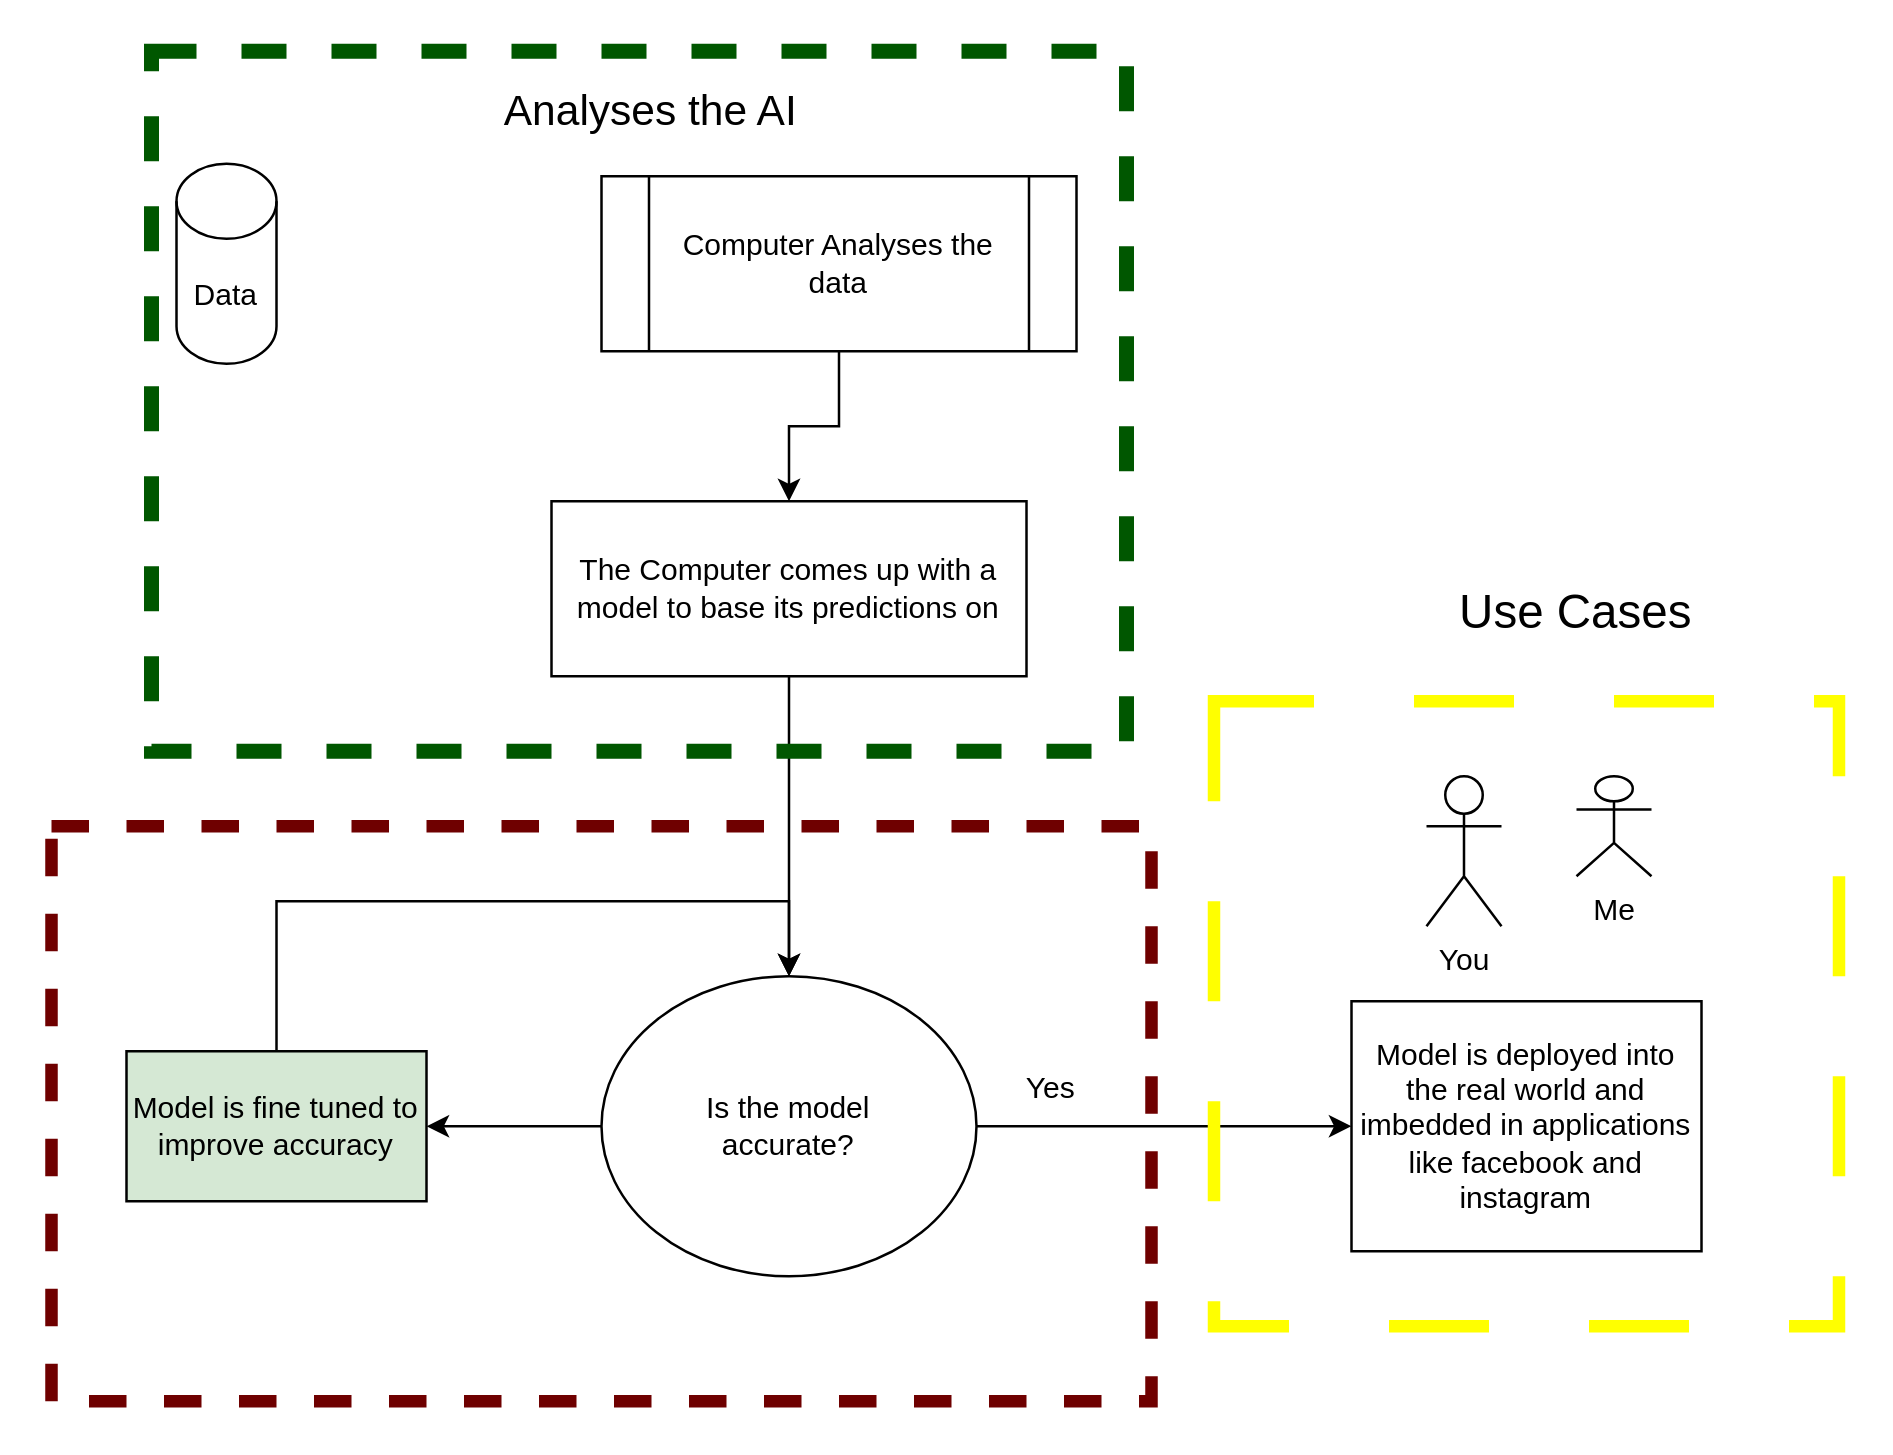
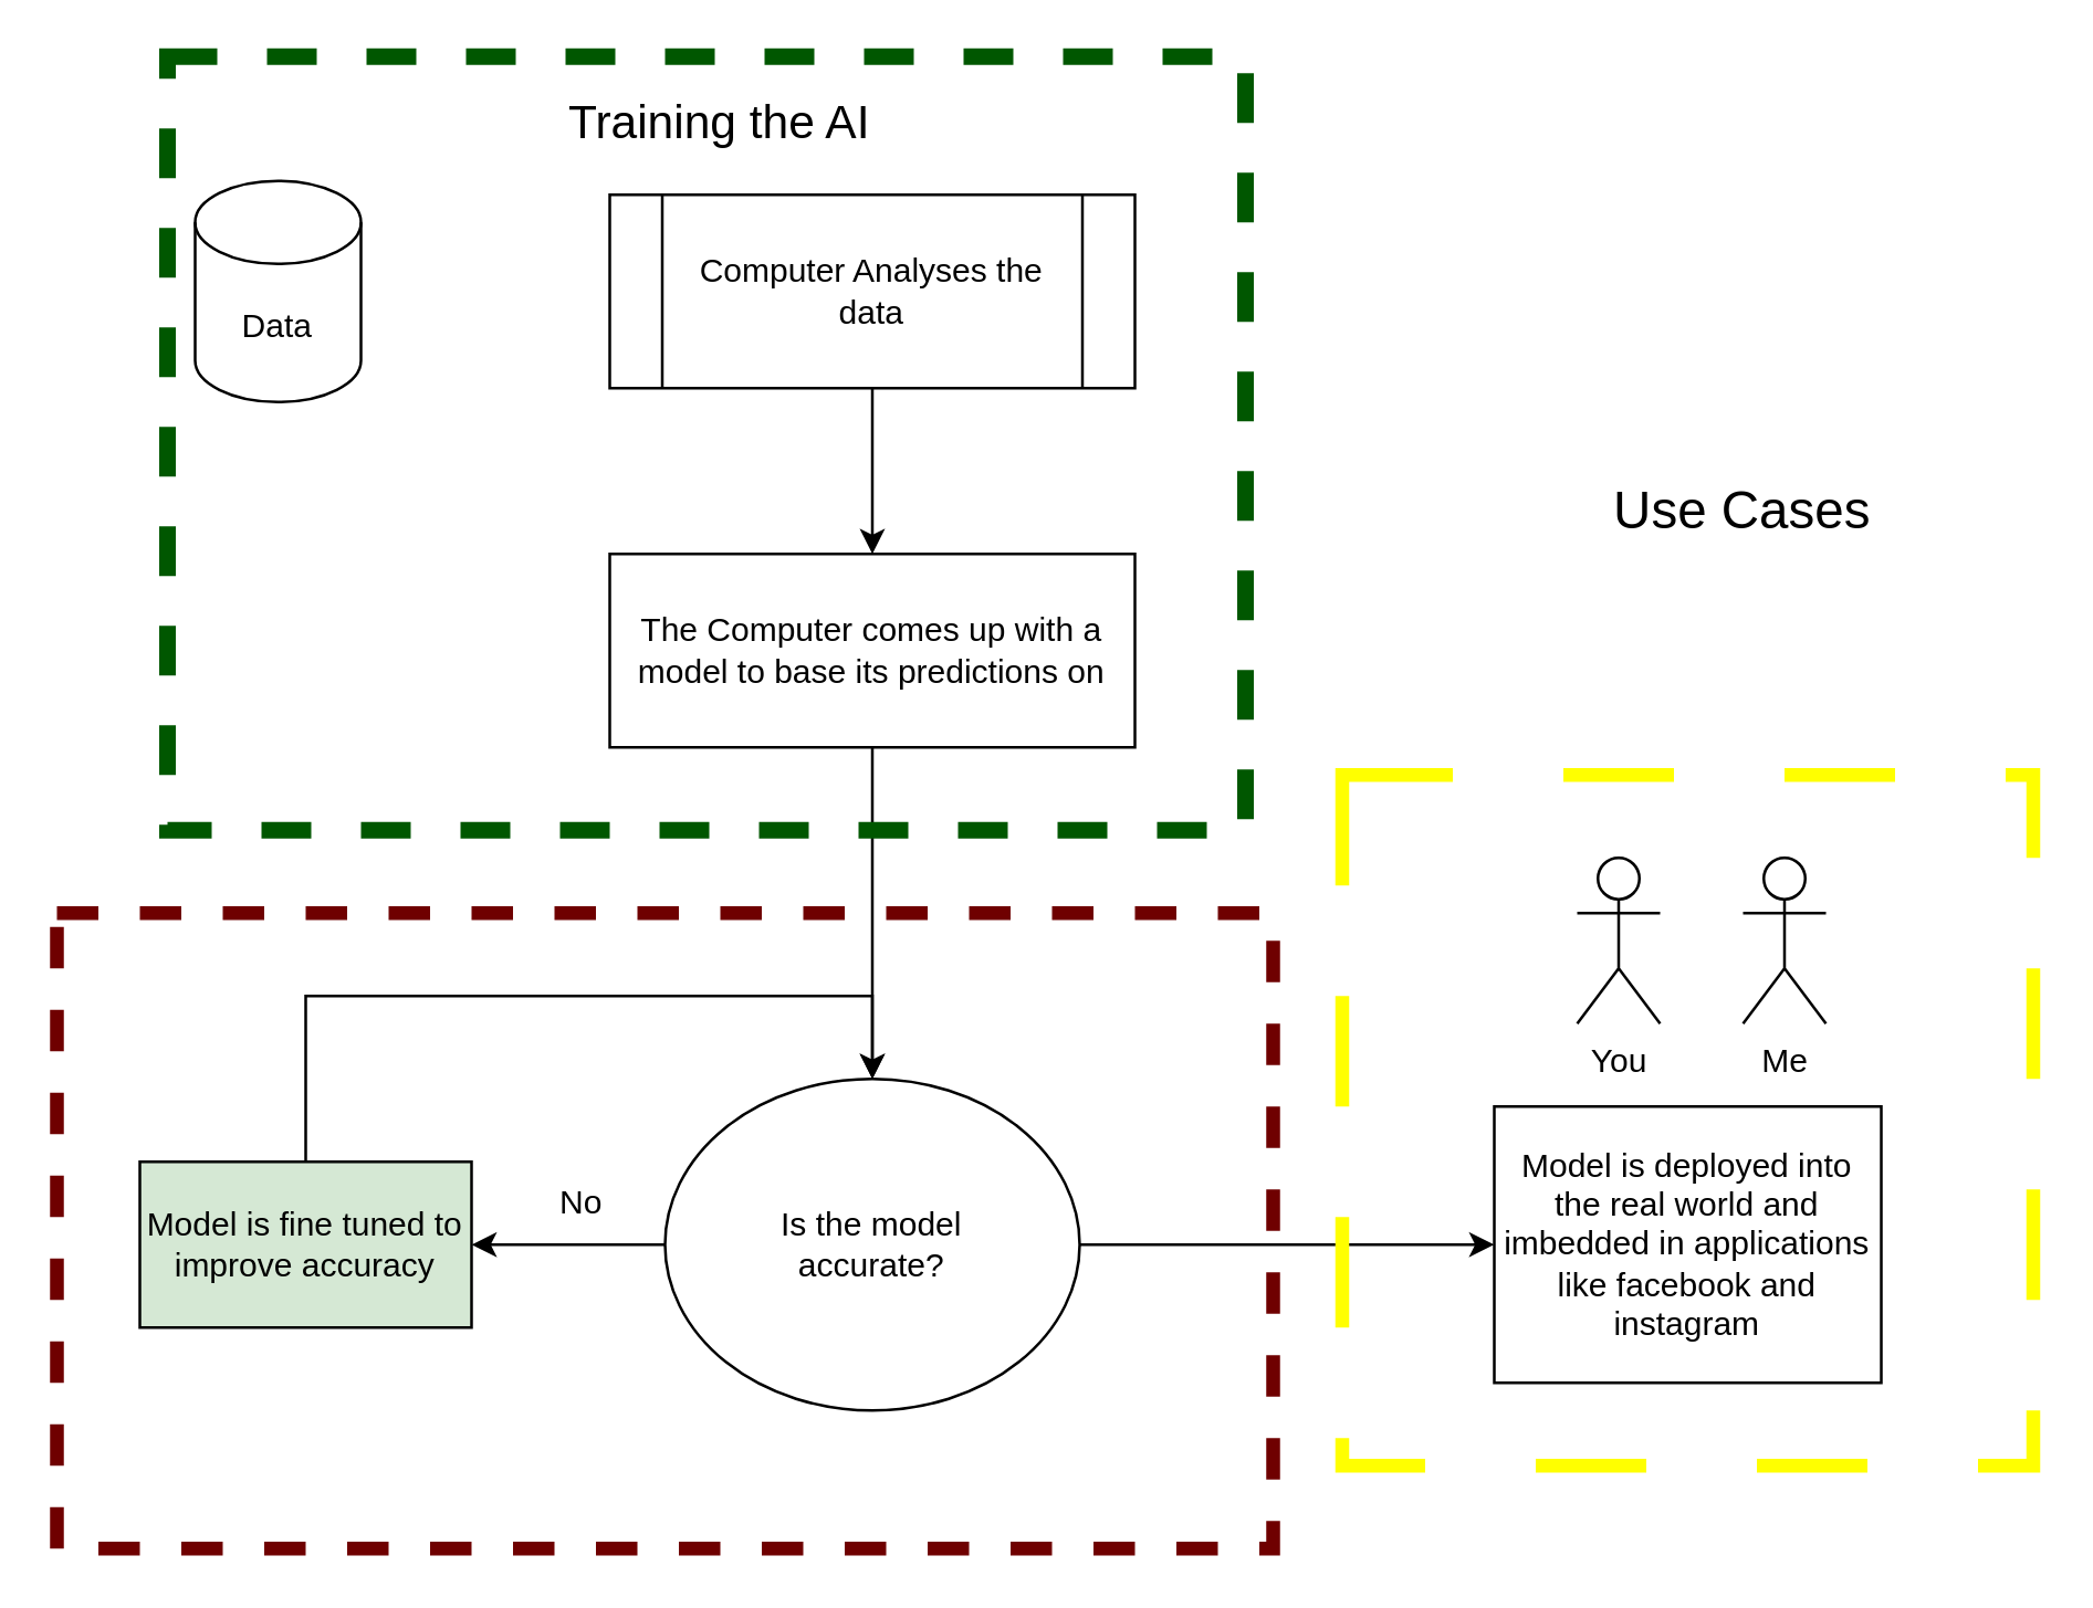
- <mxCell id="18" value="&lt;font style=&quot;font-size: 17px;&quot;&gt;Analyses the AI&lt;/font&gt;" style="text;html=1;strokeColor=none;fillColor=none;align=center;verticalAlign=middle;whiteSpace=wrap;rounded=0;" parent="1" vertex="1"><mxGeometry x="200" y="30" width="120" height="30" as="geometry" /></mxCell>
+ <mxCell id="18" value="&lt;font style=&quot;font-size: 17px;&quot;&gt;Training the AI&lt;/font&gt;" style="text;html=1;strokeColor=none;fillColor=none;align=center;verticalAlign=middle;whiteSpace=wrap;rounded=0;" parent="1" vertex="1"><mxGeometry x="200" y="30" width="120" height="30" as="geometry" /></mxCell>
- <mxCell id="2" value="Data" style="shape=cylinder3;whiteSpace=wrap;html=1;boundedLbl=1;backgroundOutline=1;size=15;" parent="1" vertex="1"><mxGeometry x="70" y="65" width="40" height="80" as="geometry" /></mxCell>
+ <mxCell id="2" value="Data" style="shape=cylinder3;whiteSpace=wrap;html=1;boundedLbl=1;backgroundOutline=1;size=15;" parent="1" vertex="1"><mxGeometry x="70" y="65" width="60" height="80" as="geometry" /></mxCell>
- <mxCell id="6" value="Computer Analyses the data" style="shape=process;whiteSpace=wrap;html=1;backgroundOutline=1;" parent="1" vertex="1"><mxGeometry x="240" y="70" width="190" height="70" as="geometry" /></mxCell>
+ <mxCell id="6" value="Computer Analyses the data" style="shape=process;whiteSpace=wrap;html=1;backgroundOutline=1;" parent="1" vertex="1"><mxGeometry x="220" y="70" width="190" height="70" as="geometry" /></mxCell>
- <mxCell id="16" value="&lt;font style=&quot;font-size: 19px;&quot;&gt;Use Cases&lt;/font&gt;" style="text;html=1;strokeColor=none;fillColor=none;align=center;verticalAlign=middle;whiteSpace=wrap;rounded=0;" parent="1" vertex="1"><mxGeometry x="570" y="230" width="120" height="30" as="geometry" /></mxCell>
+ <mxCell id="16" value="&lt;font style=&quot;font-size: 19px;&quot;&gt;Use Cases&lt;/font&gt;" style="text;html=1;strokeColor=none;fillColor=none;align=center;verticalAlign=middle;whiteSpace=wrap;rounded=0;" parent="1" vertex="1"><mxGeometry x="570" y="170" width="120" height="30" as="geometry" /></mxCell>
- <mxCell id="14" value="Me" style="shape=umlActor;verticalLabelPosition=bottom;verticalAlign=top;html=1;outlineConnect=0;" parent="1" vertex="1"><mxGeometry x="630" y="310" width="30" height="40" as="geometry" /></mxCell>
+ <mxCell id="14" value="Me" style="shape=umlActor;verticalLabelPosition=bottom;verticalAlign=top;html=1;outlineConnect=0;" parent="1" vertex="1"><mxGeometry x="630" y="310" width="30" height="60" as="geometry" /></mxCell>
+ <mxCell id="21" value="No" style="text;html=1;strokeColor=none;fillColor=none;align=center;verticalAlign=middle;whiteSpace=wrap;rounded=0;" parent="1" vertex="1"><mxGeometry x="180" y="420" width="60" height="30" as="geometry" /></mxCell>
- <mxCell id="20" value="Yes" style="text;html=1;strokeColor=none;fillColor=none;align=center;verticalAlign=middle;whiteSpace=wrap;rounded=0;" parent="1" vertex="1"><mxGeometry x="390" y="420" width="60" height="30" as="geometry" /></mxCell>
